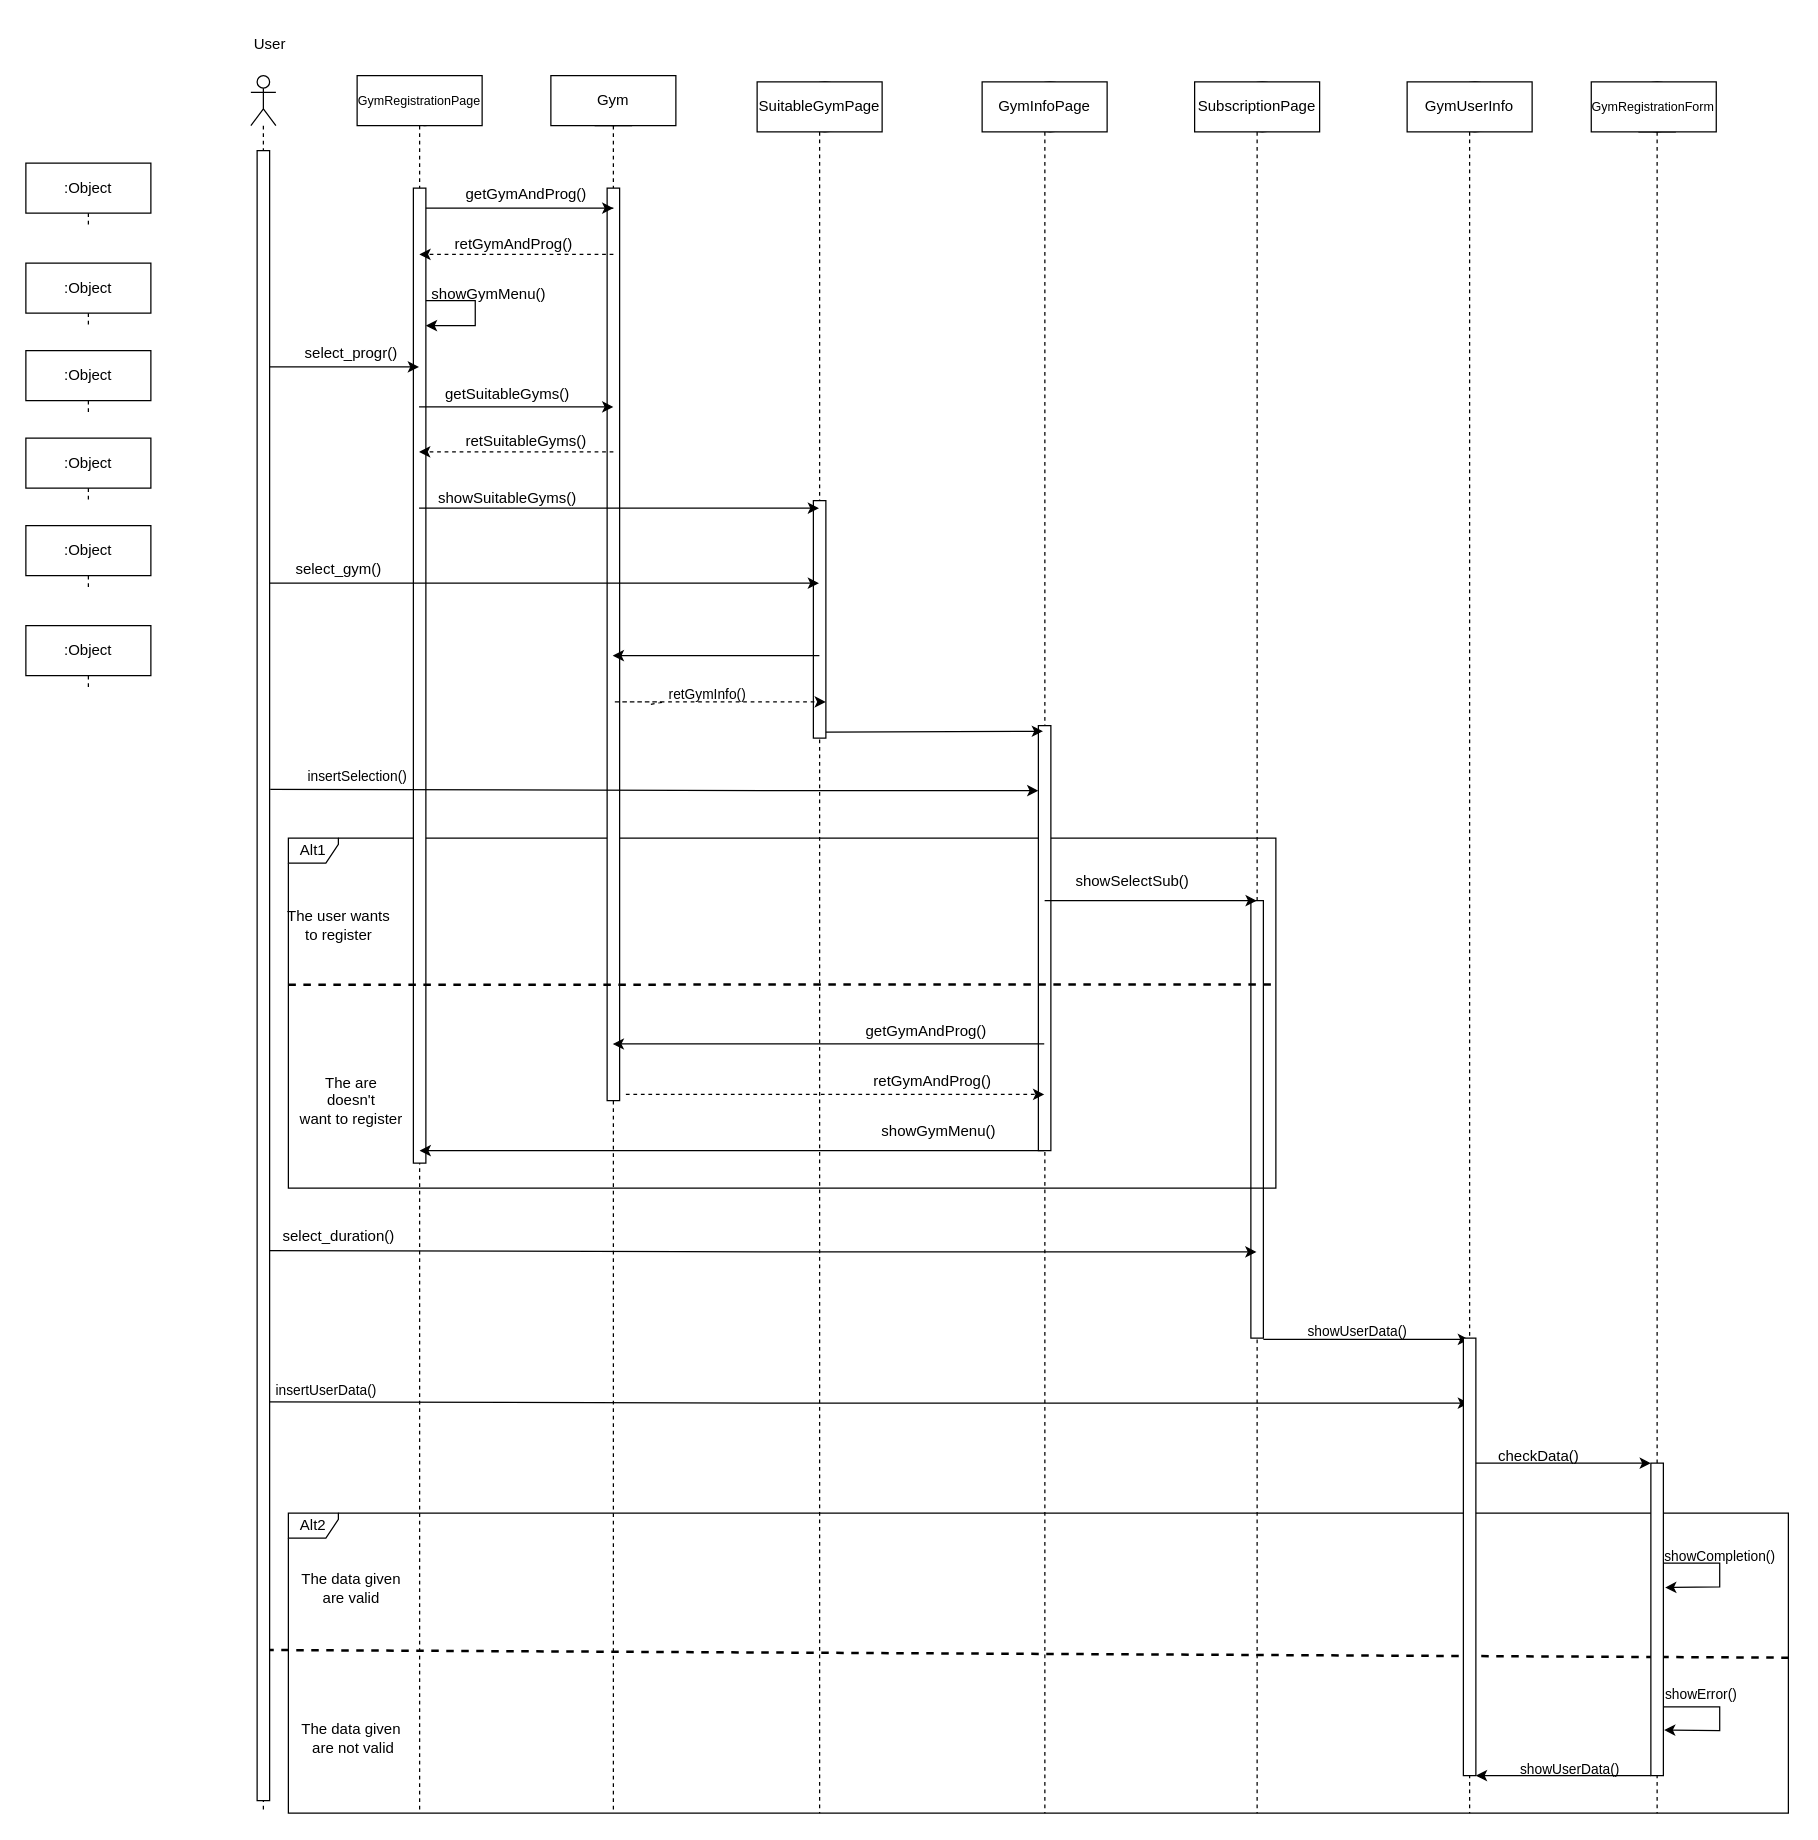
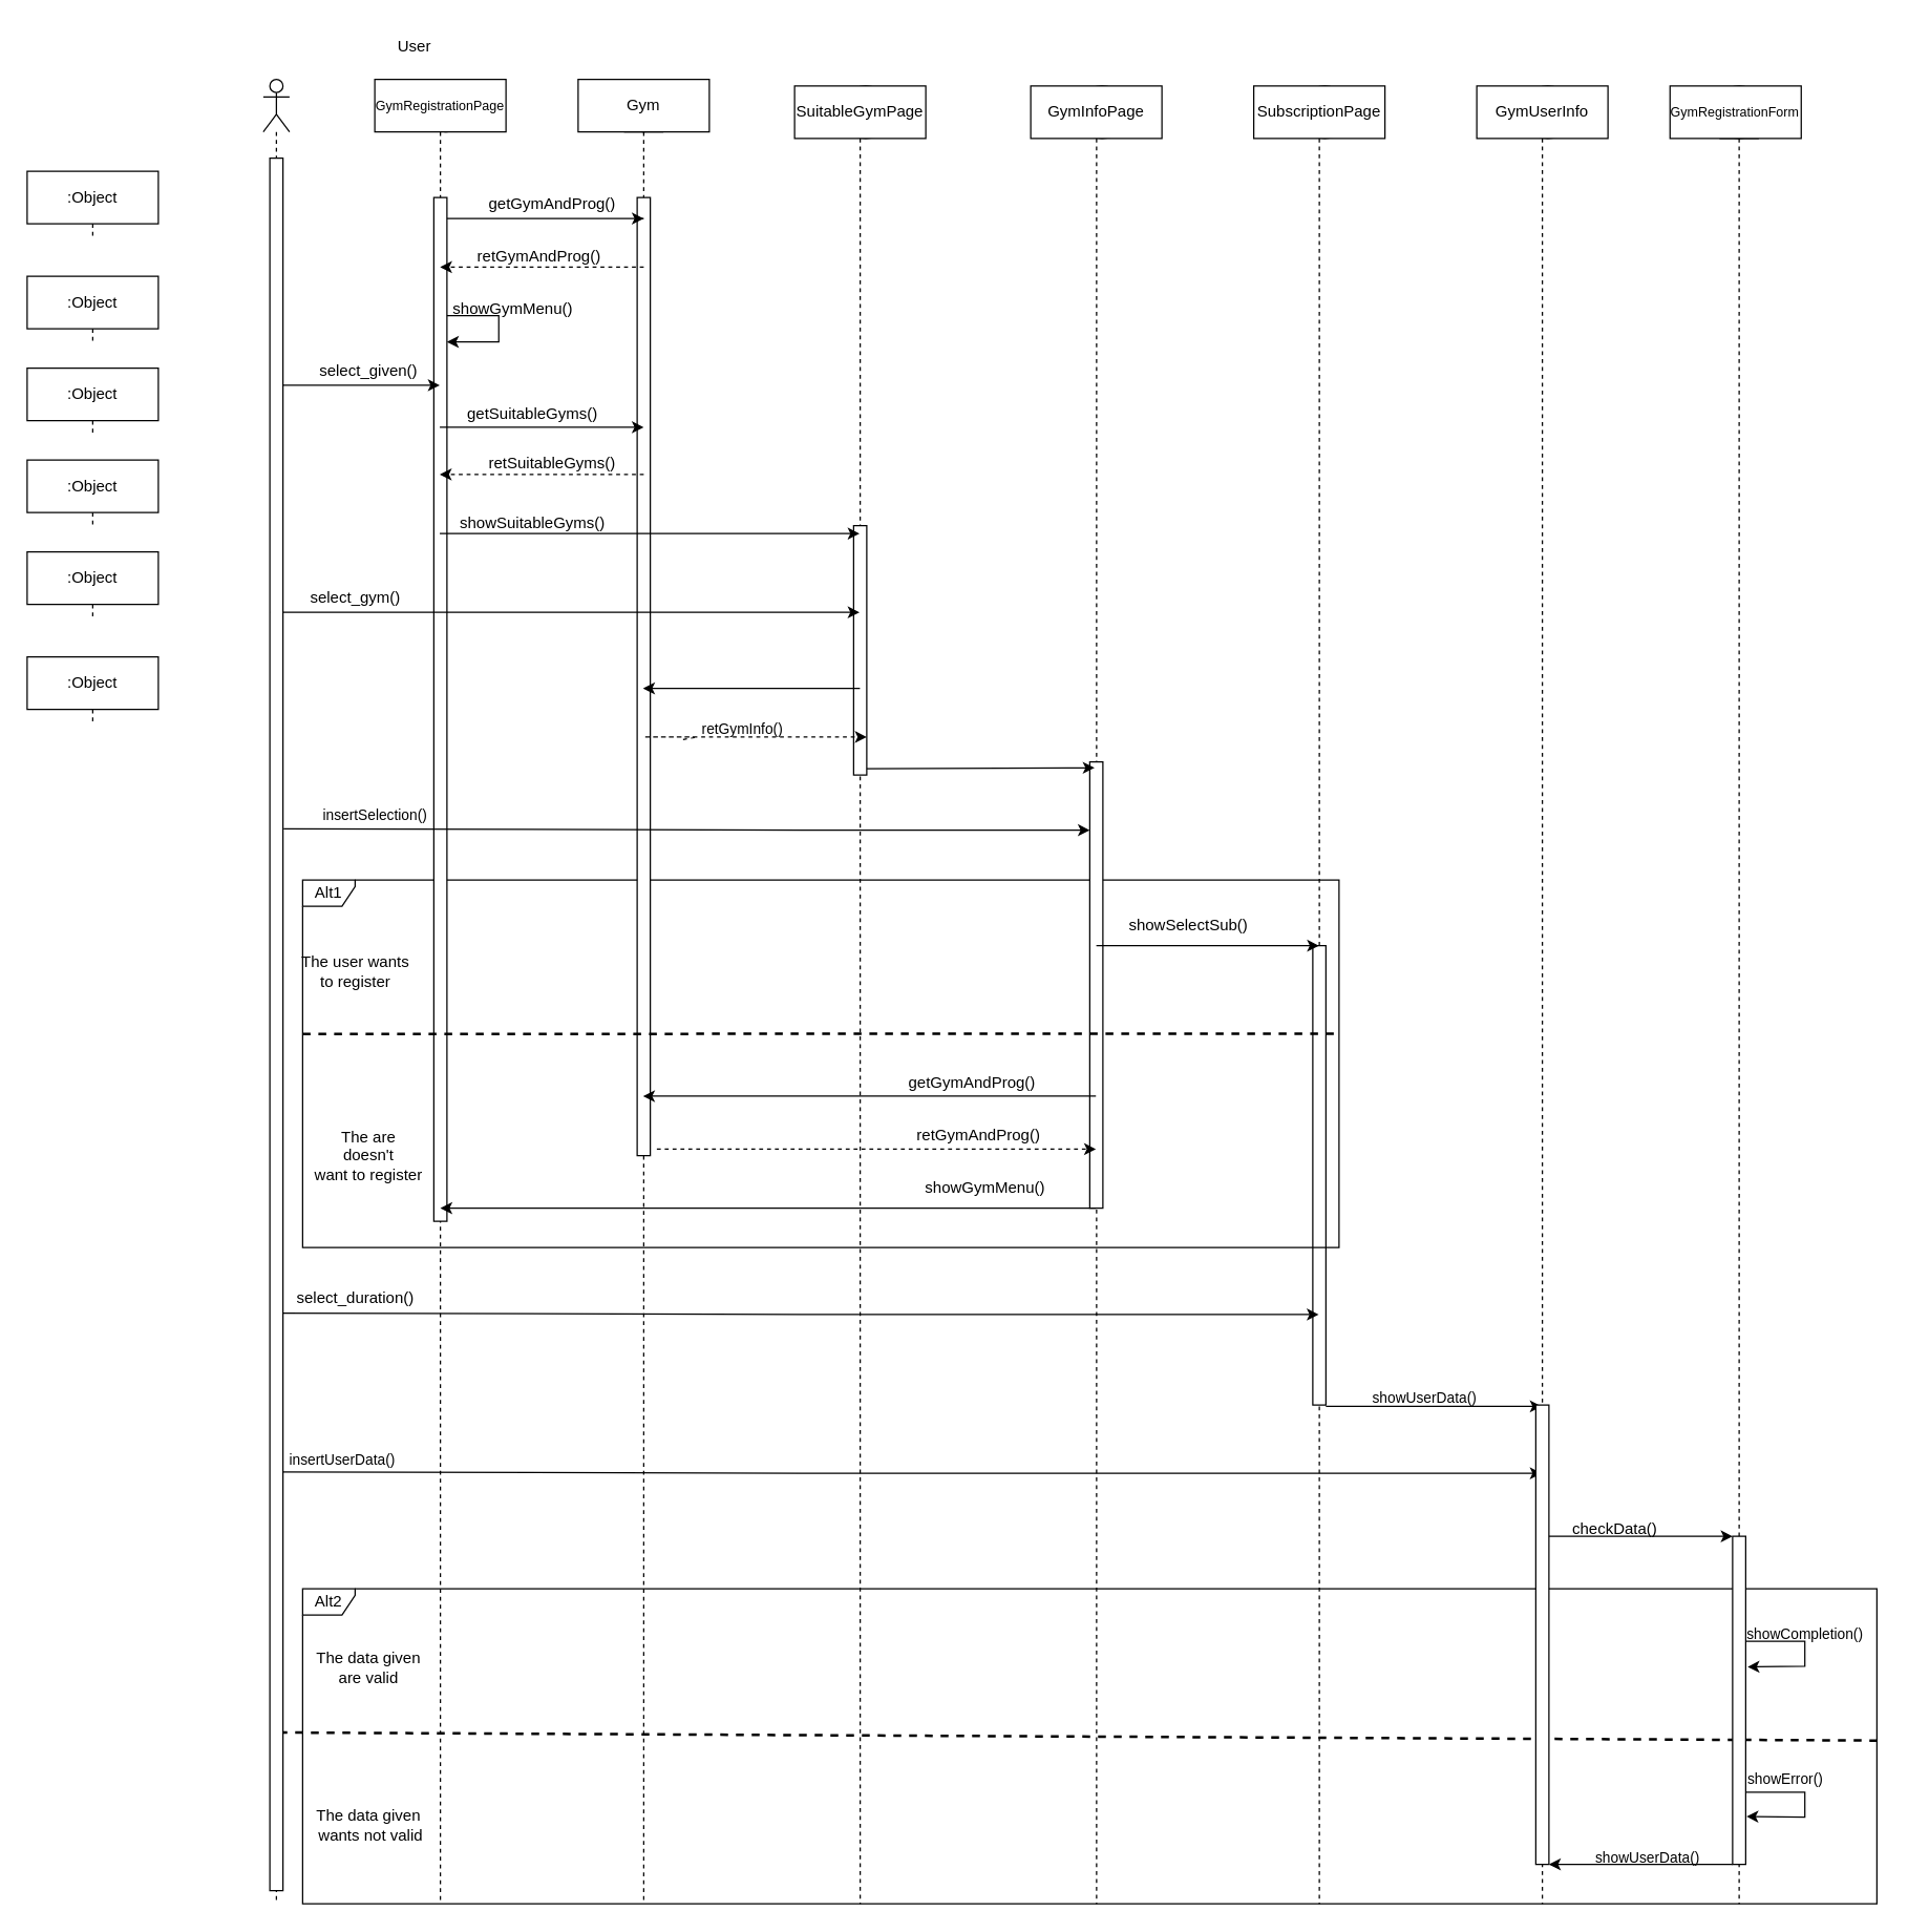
- <mxCell id="21" value="User" style="text;html=1;align=center;verticalAlign=middle;resizable=0;points=[];autosize=1;strokeColor=none;fillColor=none;" parent="1" vertex="1"><mxGeometry y="20" width="50" height="30" as="geometry" x="190" /></mxCell>
+ <mxCell id="21" value="User" style="text;html=1;align=center;verticalAlign=middle;resizable=0;points=[];autosize=1;strokeColor=none;fillColor=none;" parent="1" vertex="1"><mxGeometry x="290" y="20" width="50" height="30" as="geometry" /></mxCell>
- <mxCell id="41" value="select_progr()" style="text;html=1;align=center;verticalAlign=middle;resizable=0;points=[];autosize=1;strokeColor=none;fillColor=none;" parent="1" vertex="1"><mxGeometry x="230" y="267" width="100" height="30" as="geometry" /></mxCell>
+ <mxCell id="41" value="select_given()" style="text;html=1;align=center;verticalAlign=middle;resizable=0;points=[];autosize=1;strokeColor=none;fillColor=none;" parent="1" vertex="1"><mxGeometry x="230" y="267" width="100" height="30" as="geometry" /></mxCell>
- <mxCell id="56" value="The data given&lt;br&gt;&amp;nbsp;are not&amp;nbsp;valid" style="text;html=1;align=center;verticalAlign=middle;resizable=0;points=[];autosize=1;strokeColor=none;fillColor=none;" parent="1" vertex="1"><mxGeometry x="230" y="1370" width="100" height="40" as="geometry" /></mxCell>
+ <mxCell id="56" value="The data given&lt;br&gt;&amp;nbsp;wants not&amp;nbsp;valid" style="text;html=1;align=center;verticalAlign=middle;resizable=0;points=[];autosize=1;strokeColor=none;fillColor=none;" parent="1" vertex="1"><mxGeometry x="230" y="1370" width="100" height="40" as="geometry" /></mxCell>
